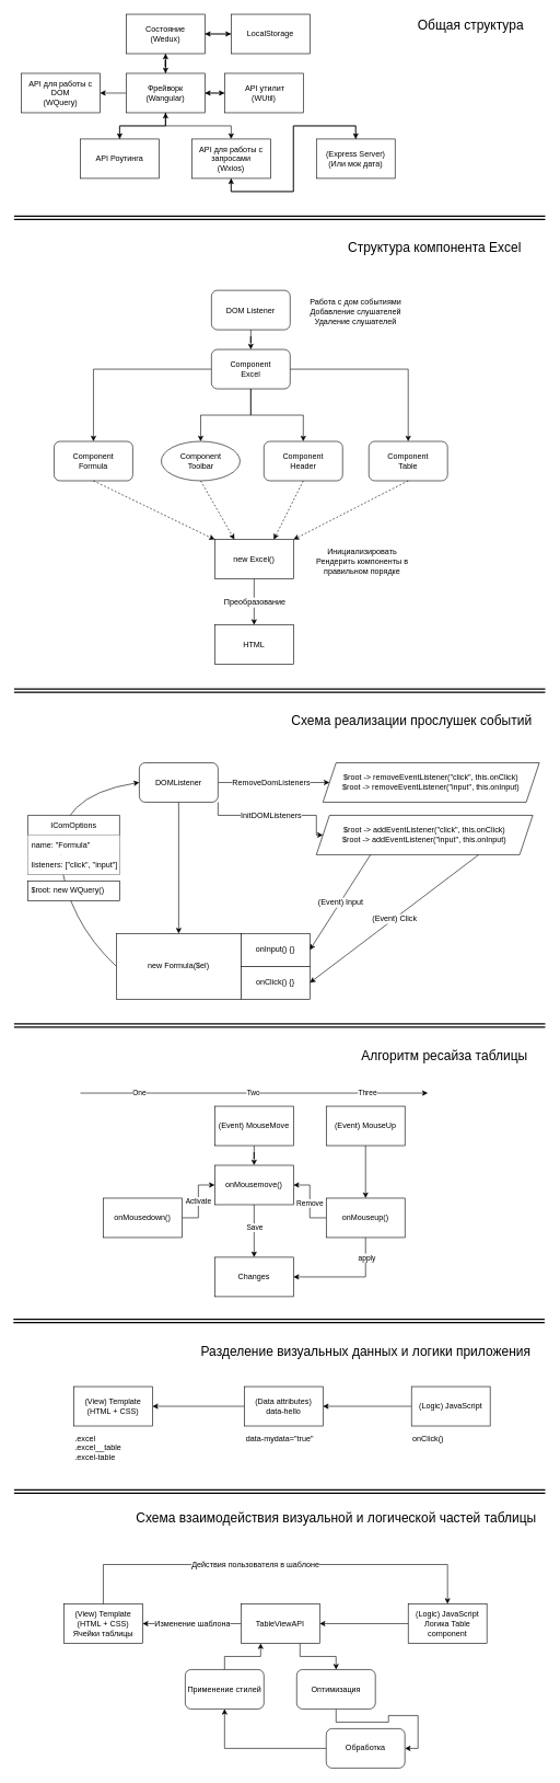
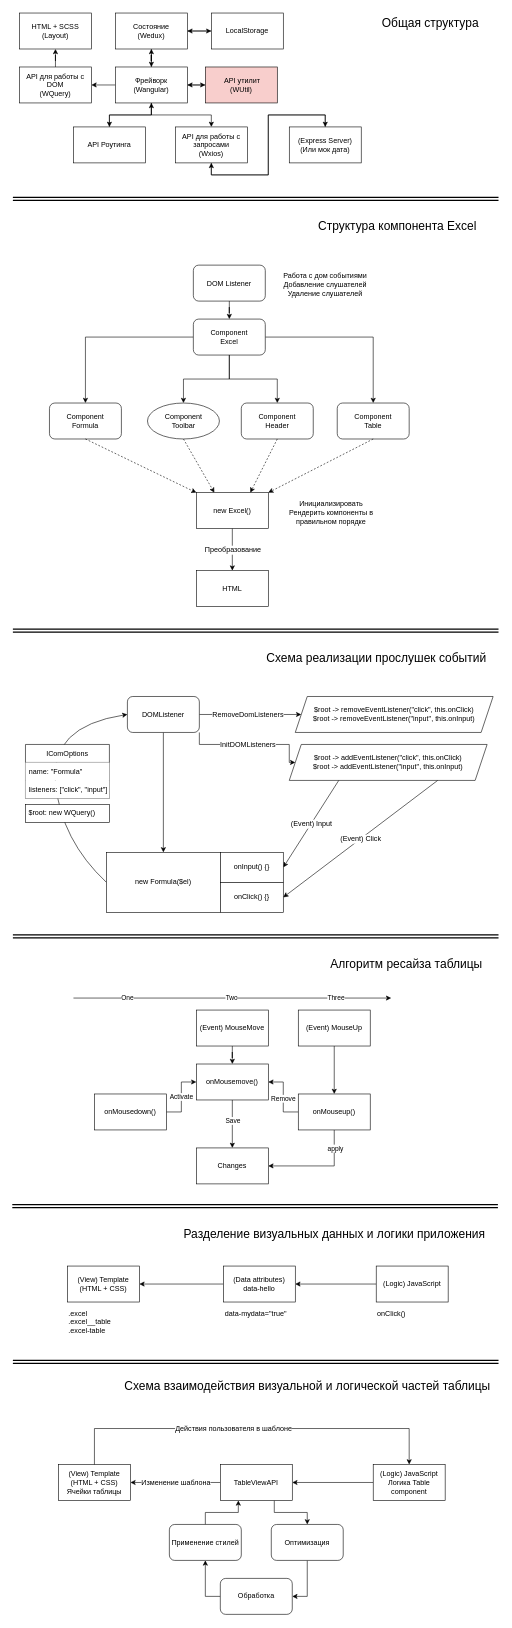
+ <mxCell id="11" value="HTML + SCSS&lt;br&gt;(Layout)" style="rounded=0;whiteSpace=wrap;html=1;" parent="1" vertex="1"><mxGeometry x="32" y="20" width="120" height="60" as="geometry" /></mxCell>
+ <mxCell id="14" style="edgeStyle=orthogonalEdgeStyle;rounded=0;orthogonalLoop=1;jettySize=auto;html=1;entryX=0.5;entryY=1;entryDx=0;entryDy=0;" parent="1" source="15" target="11" edge="1"><mxGeometry relative="1" as="geometry" /></mxCell>
- <mxCell id="13" value="&amp;nbsp;API утилит&lt;br&gt;(WUtil)" style="rounded=0;whiteSpace=wrap;html=1;" parent="1" vertex="1"><mxGeometry x="342" y="110" width="120" height="60" as="geometry" /></mxCell>
+ <mxCell id="13" value="&amp;nbsp;API утилит&lt;br&gt;(WUtil)" style="rounded=0;whiteSpace=wrap;html=1;fillColor=#f8cecc;" parent="1" vertex="1"><mxGeometry x="342" y="110" width="120" height="60" as="geometry" /></mxCell>
- <mxCell id="116" value="Обработка" style="rounded=1;whiteSpace=wrap;html=1;" vertex="1" parent="1"><mxGeometry x="497" y="2631" width="120" height="60" as="geometry" /></mxCell>
+ <mxCell id="116" value="Обработка" style="rounded=1;whiteSpace=wrap;html=1;" vertex="1" parent="1"><mxGeometry x="367" y="2631" width="120" height="60" as="geometry" /></mxCell>
